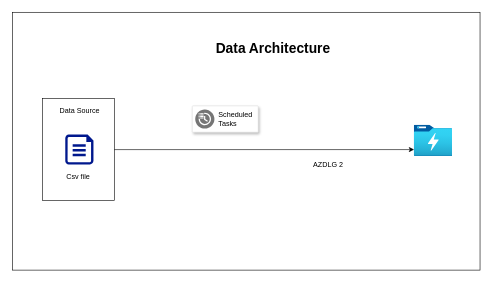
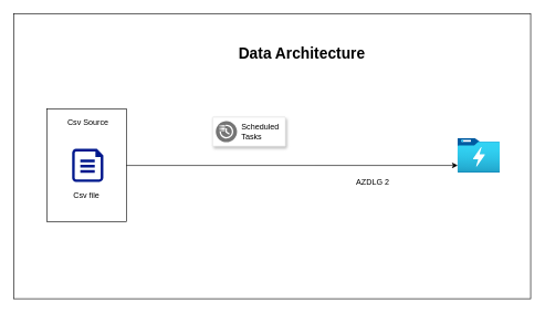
- <mxCell id="5" value="Data Source" style="text;html=1;align=center;verticalAlign=middle;whiteSpace=wrap;rounded=0;" parent="1" vertex="1"><mxGeometry x="93.5" y="170" width="76.5" height="30" as="geometry" /></mxCell>
+ <mxCell id="5" value="Csv Source" style="text;html=1;align=center;verticalAlign=middle;whiteSpace=wrap;rounded=0;" parent="1" vertex="1"><mxGeometry x="93.5" y="170" width="76.5" height="30" as="geometry" /></mxCell>
- <mxCell id="8" value="AZDLG 2" style="text;html=1;align=center;verticalAlign=middle;whiteSpace=wrap;rounded=0;" parent="1" vertex="1"><mxGeometry x="517" y="260" width="60" height="30" as="geometry" /></mxCell>
+ <mxCell id="8" value="AZDLG 2" style="text;html=1;align=center;verticalAlign=middle;whiteSpace=wrap;rounded=0;" parent="1" vertex="1"><mxGeometry x="532" y="260" width="60" height="30" as="geometry" /></mxCell>
